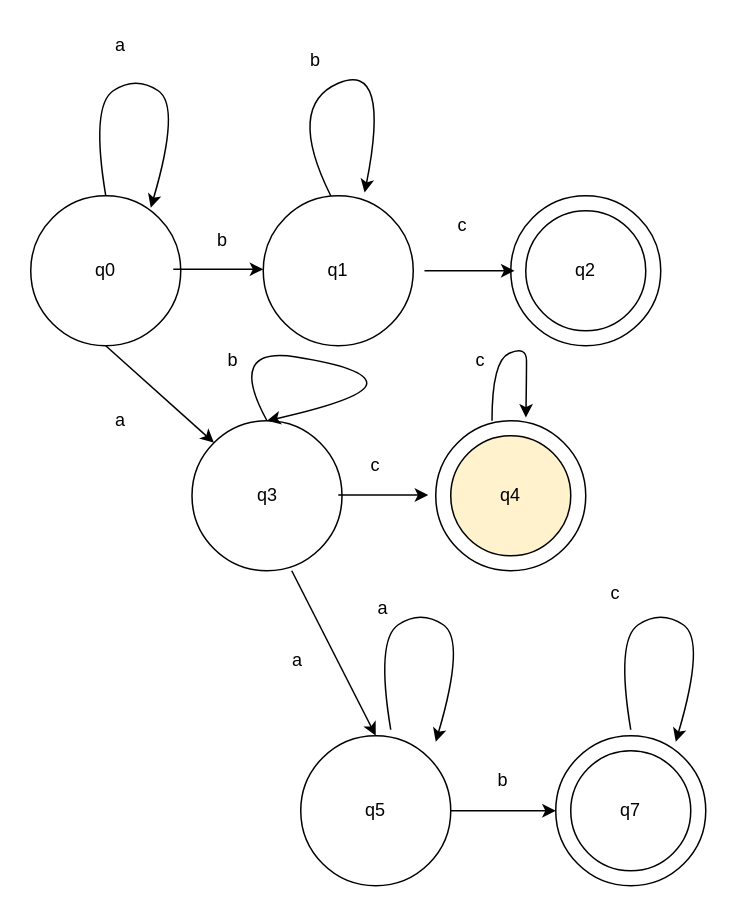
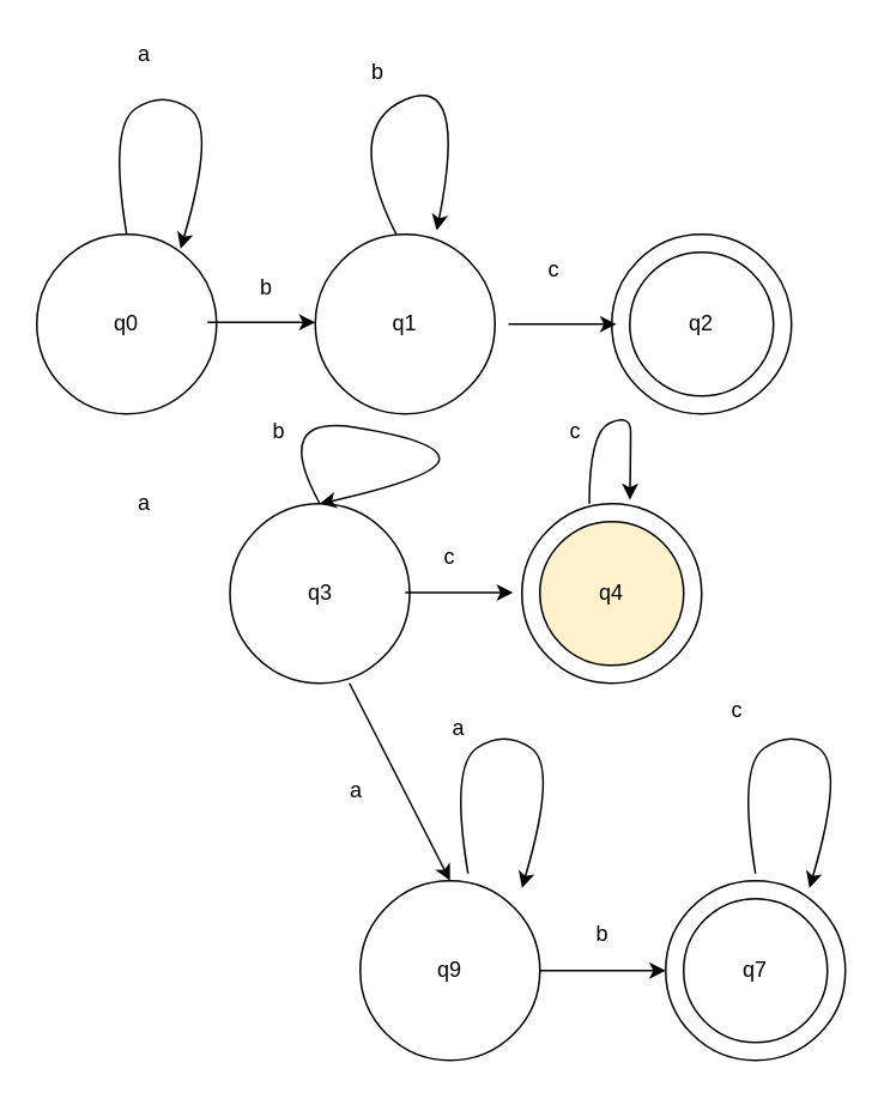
- <mxCell id="14" value="" style="endArrow=classic;html=1;exitX=0.5;exitY=1;exitDx=0;exitDy=0;entryX=0;entryY=0;entryDx=0;entryDy=0;" parent="1" source="2" target="13" edge="1"><mxGeometry width="50" height="50" relative="1" as="geometry"><mxPoint x="90" y="290" as="sourcePoint" /><mxPoint x="140" y="240" as="targetPoint" /></mxGeometry></mxCell>
- <mxCell id="23" value="q5" style="ellipse;whiteSpace=wrap;html=1;aspect=fixed;" parent="1" vertex="1"><mxGeometry x="200" y="490" width="100" height="100" as="geometry" /></mxCell>
+ <mxCell id="23" value="q9" style="ellipse;whiteSpace=wrap;html=1;aspect=fixed;" parent="1" vertex="1"><mxGeometry x="200" y="490" width="100" height="100" as="geometry" /></mxCell>
